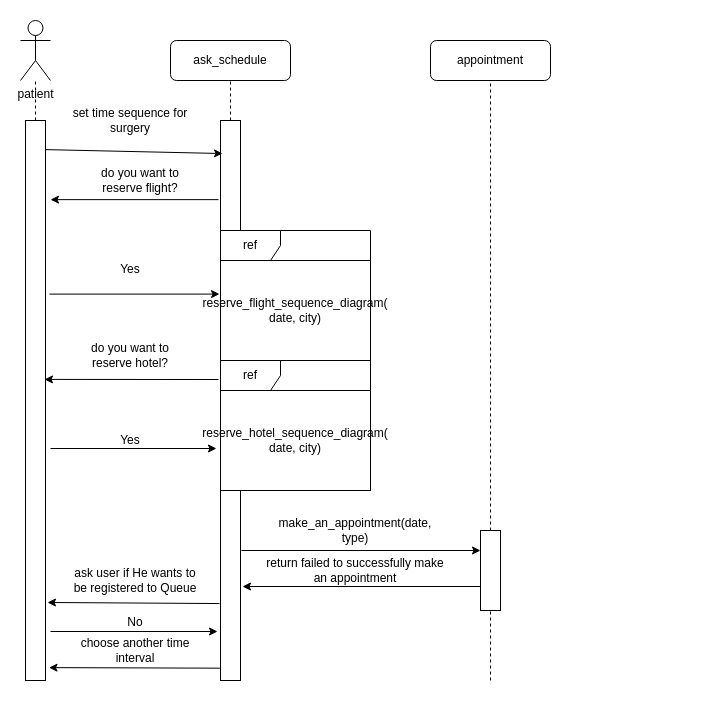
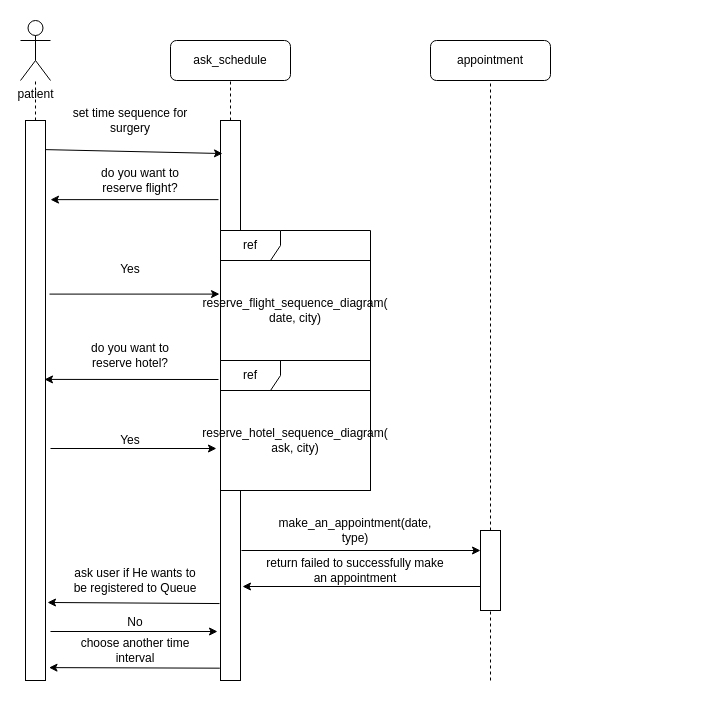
- <mxCell id="19" value="reserve_hotel_sequence_diagram( date, city)" style="rounded=0;whiteSpace=wrap;html=1;" parent="1" vertex="1"><mxGeometry x="220" y="390" width="150" height="100" as="geometry" /></mxCell>
+ <mxCell id="19" value="reserve_hotel_sequence_diagram( ask, city)" style="rounded=0;whiteSpace=wrap;html=1;" parent="1" vertex="1"><mxGeometry x="220" y="390" width="150" height="100" as="geometry" /></mxCell>
